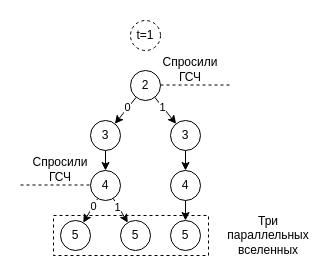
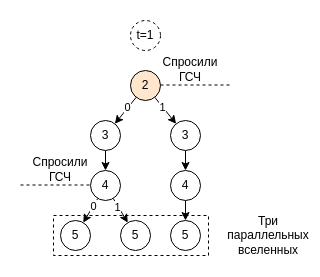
- <mxCell id="7" value="2" style="ellipse;whiteSpace=wrap;html=1;aspect=fixed;" vertex="1" parent="1"><mxGeometry x="130" y="70" width="30" height="30" as="geometry" /></mxCell>
+ <mxCell id="7" value="2" style="ellipse;whiteSpace=wrap;html=1;aspect=fixed;fillColor=#ffe6cc;" vertex="1" parent="1"><mxGeometry x="130" y="70" width="30" height="30" as="geometry" /></mxCell>
